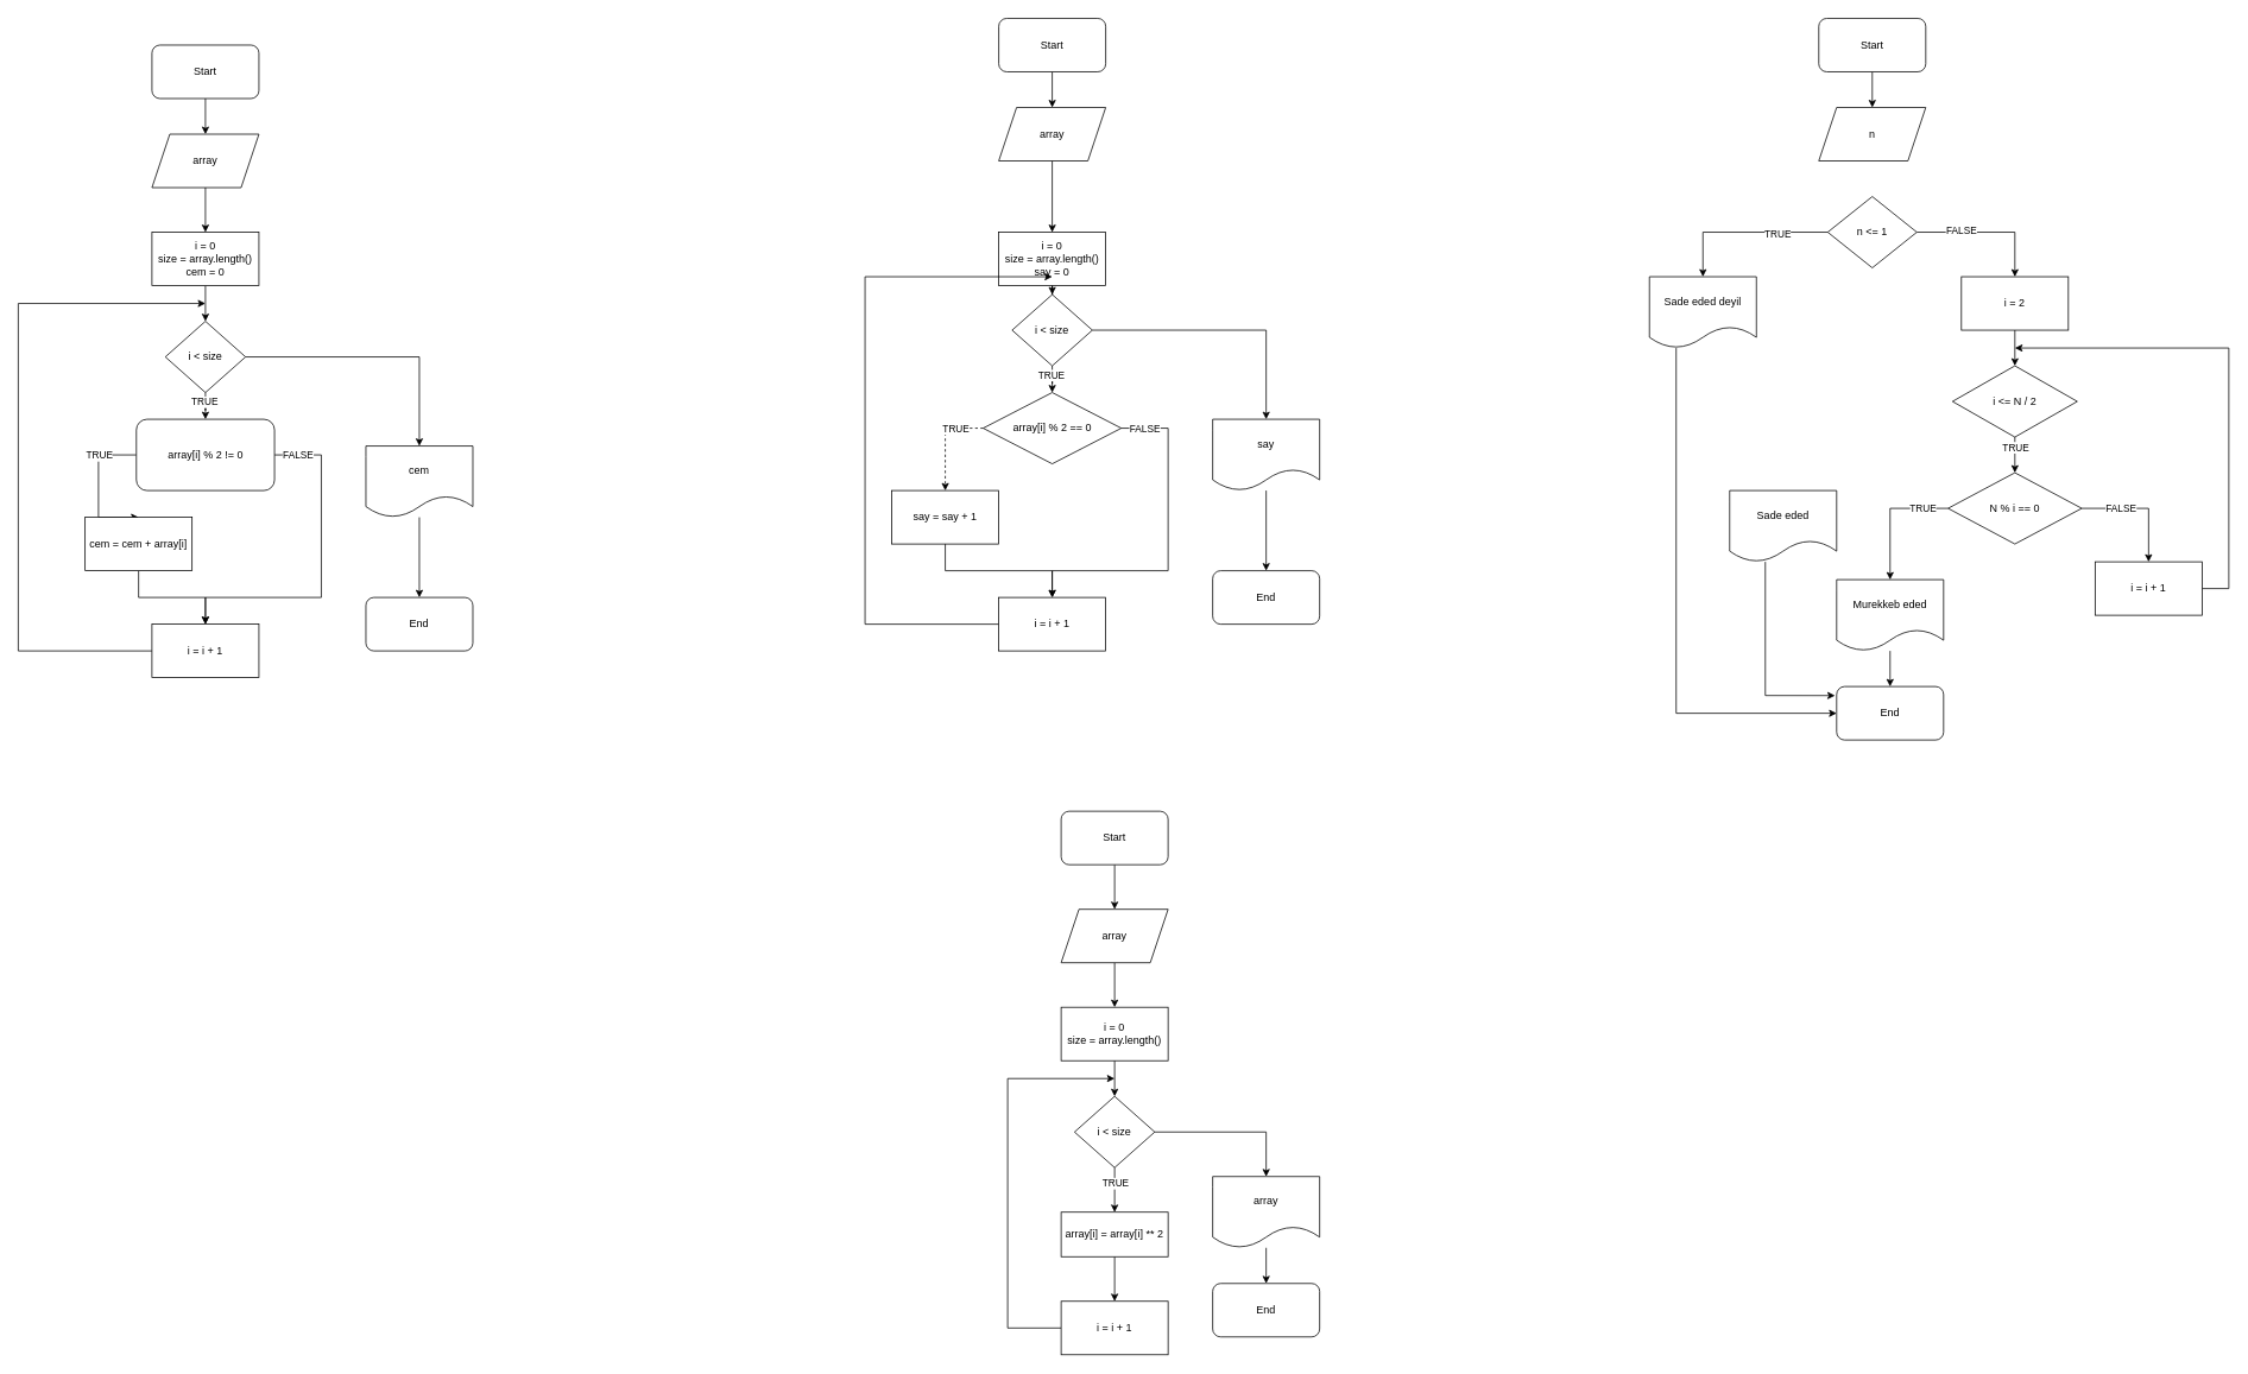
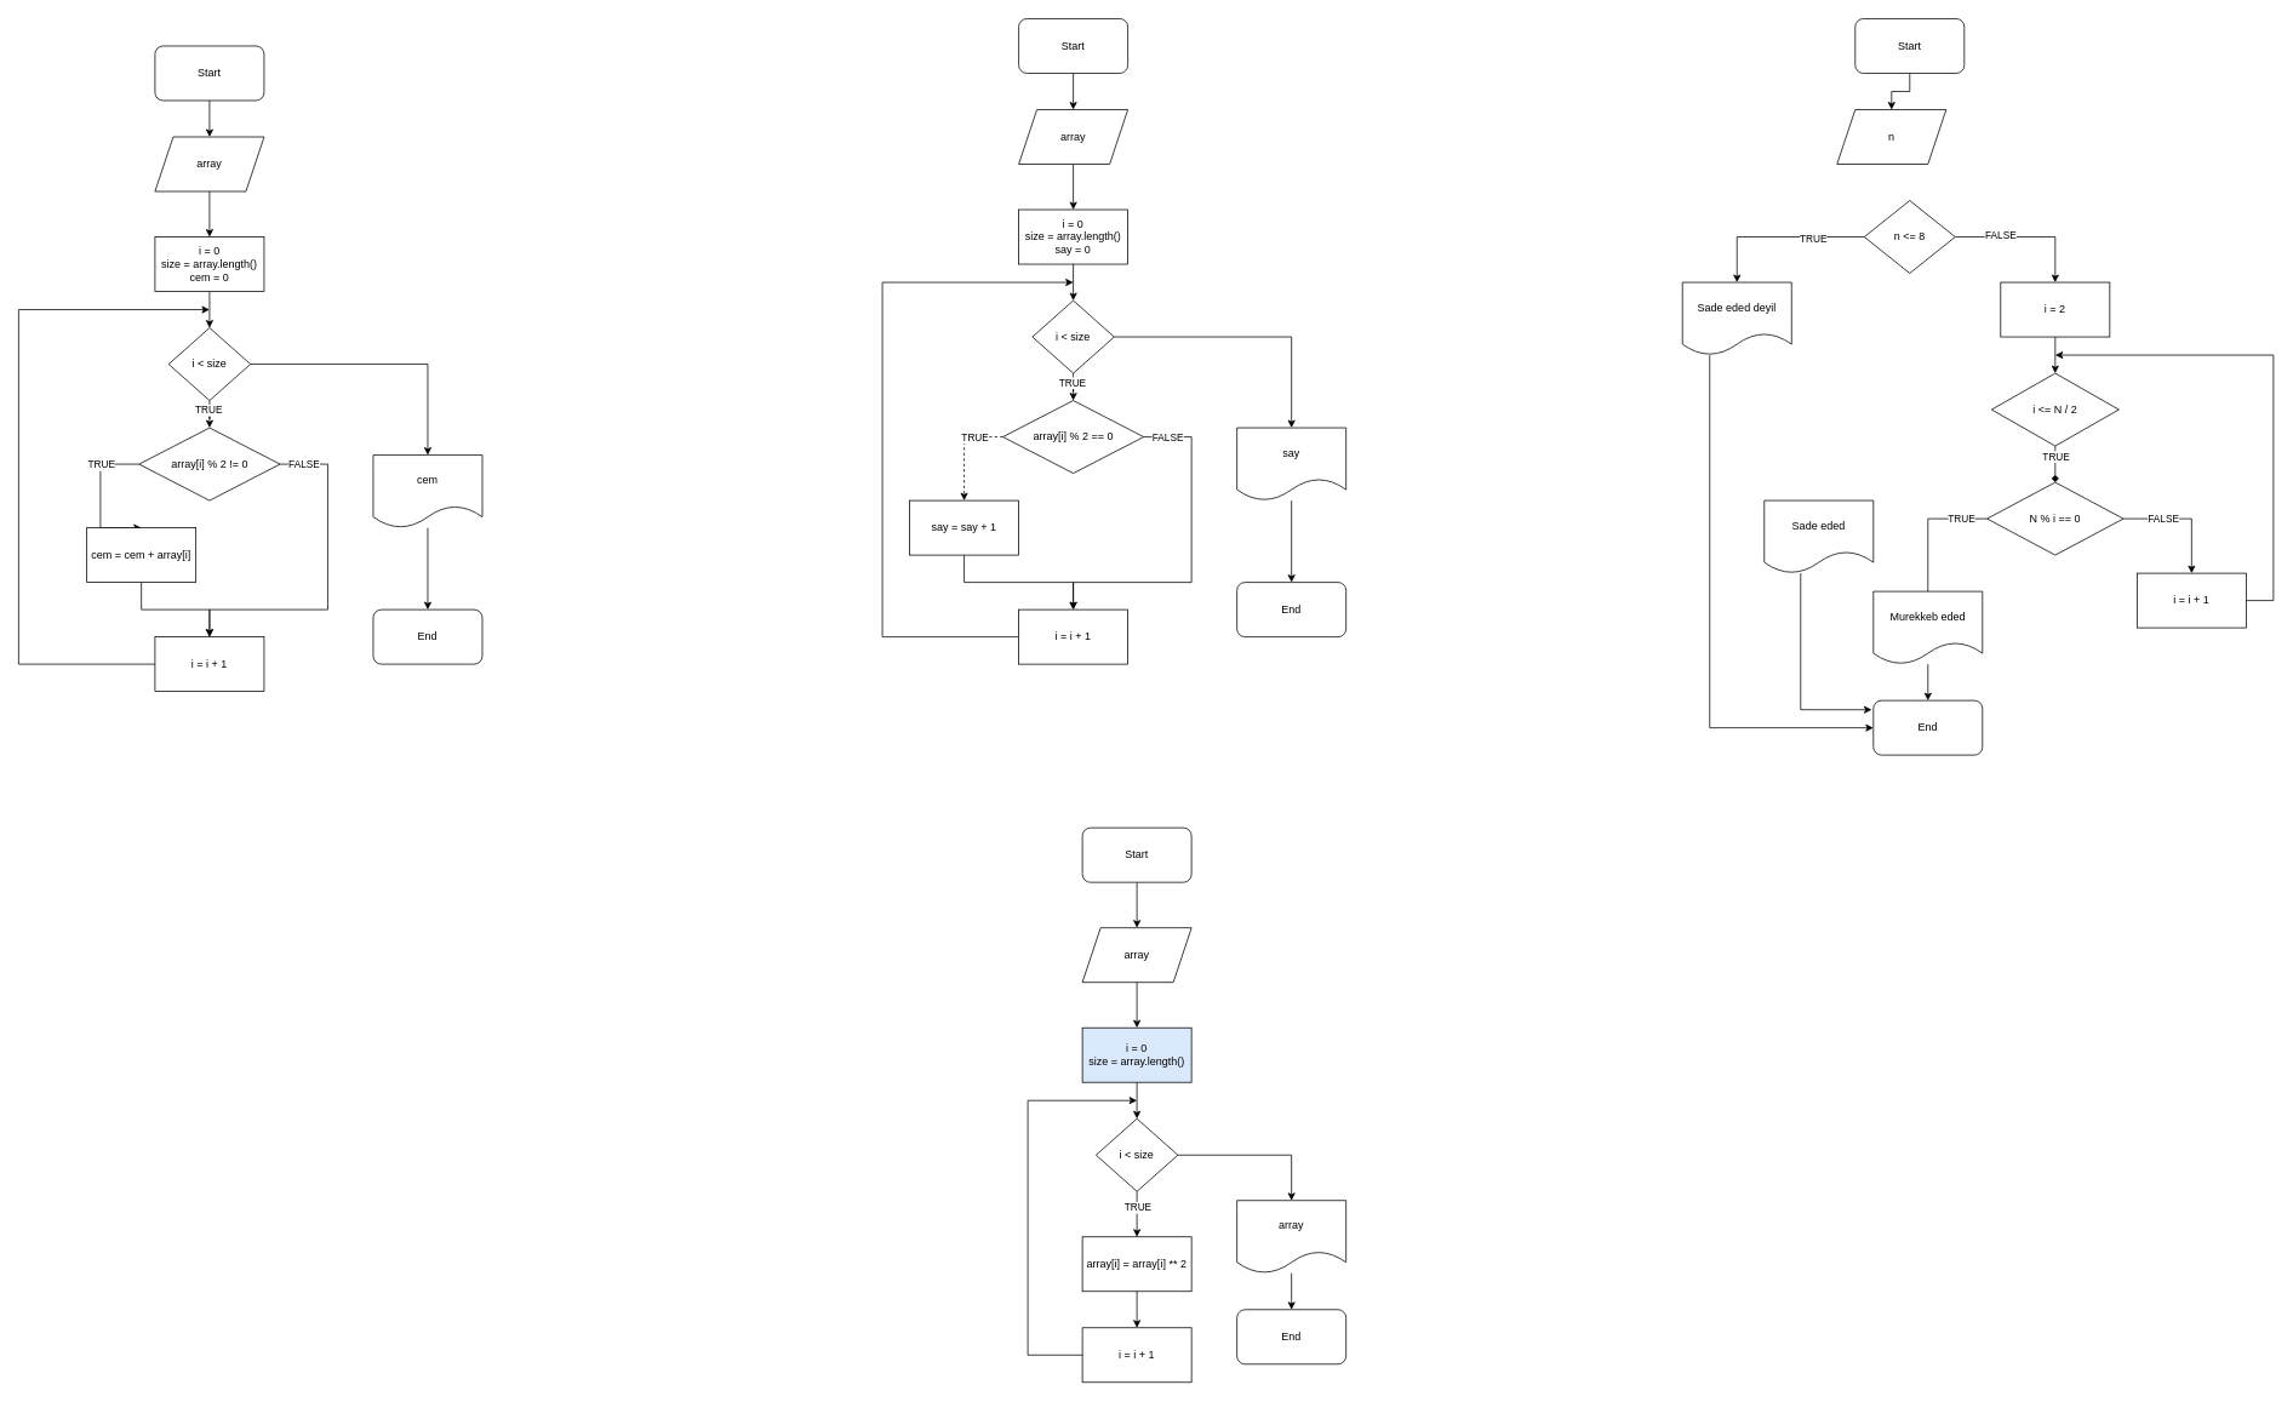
- <mxCell id="48" value="n" style="shape=parallelogram;perimeter=parallelogramPerimeter;whiteSpace=wrap;html=1;fixedSize=1;" vertex="1" parent="1"><mxGeometry x="2040" y="120" width="120" height="60" as="geometry" /></mxCell>
+ <mxCell id="48" value="n" style="shape=parallelogram;perimeter=parallelogramPerimeter;whiteSpace=wrap;html=1;fixedSize=1;" vertex="1" parent="1"><mxGeometry x="2020" y="120" width="120" height="60" as="geometry" /></mxCell>
- <mxCell id="53" value="n &amp;lt;= 1" style="rhombus;whiteSpace=wrap;html=1;" vertex="1" parent="1"><mxGeometry x="2050" y="220" width="100" height="80" as="geometry" /></mxCell>
+ <mxCell id="53" value="n &amp;lt;= 8" style="rhombus;whiteSpace=wrap;html=1;" vertex="1" parent="1"><mxGeometry x="2050" y="220" width="100" height="80" as="geometry" /></mxCell>
- <mxCell id="29" value="i = 0&lt;div&gt;size = array.length()&lt;/div&gt;&lt;div&gt;say = 0&lt;/div&gt;" style="whiteSpace=wrap;html=1;" vertex="1" parent="1"><mxGeometry x="1120" y="260" width="120" height="60" as="geometry" /></mxCell>
+ <mxCell id="29" value="i = 0&lt;div&gt;size = array.length()&lt;/div&gt;&lt;div&gt;say = 0&lt;/div&gt;" style="whiteSpace=wrap;html=1;" vertex="1" parent="1"><mxGeometry x="1120" y="230" width="120" height="60" as="geometry" /></mxCell>
- <mxCell id="16" value="array[i] % 2 != 0" style="whiteSpace=wrap;html=1;rounded=1;" vertex="1" parent="1"><mxGeometry x="152.5" y="470" width="155" height="80" as="geometry" /></mxCell>
+ <mxCell id="16" value="array[i] % 2 != 0" style="rhombus;whiteSpace=wrap;html=1;" vertex="1" parent="1"><mxGeometry x="152.5" y="470" width="155" height="80" as="geometry" /></mxCell>
- <mxCell id="58" value="" style="edgeStyle=orthogonalEdgeStyle;rounded=0;orthogonalLoop=1;jettySize=auto;html=1;" edge="1" parent="1" source="60" target="65"><mxGeometry relative="1" as="geometry" /></mxCell>
+ <mxCell id="58" value="" style="edgeStyle=orthogonalEdgeStyle;rounded=0;orthogonalLoop=1;jettySize=auto;html=1;endArrow=diamond;" edge="1" parent="1" source="60" target="65"><mxGeometry relative="1" as="geometry" /></mxCell>
- <mxCell id="61" value="" style="edgeStyle=orthogonalEdgeStyle;rounded=0;orthogonalLoop=1;jettySize=auto;html=1;" edge="1" parent="1" source="65" target="67"><mxGeometry relative="1" as="geometry" /></mxCell>
+ <mxCell id="61" value="" style="edgeStyle=orthogonalEdgeStyle;rounded=0;orthogonalLoop=1;jettySize=auto;html=1;endArrow=none;" edge="1" parent="1" source="65" target="67"><mxGeometry relative="1" as="geometry" /></mxCell>
- <mxCell id="78" value="i = 0&lt;div&gt;size = array.length()&lt;/div&gt;" style="whiteSpace=wrap;html=1;" vertex="1" parent="1"><mxGeometry x="1190" y="1130" width="120" height="60" as="geometry" /></mxCell>
+ <mxCell id="78" value="i = 0&lt;div&gt;size = array.length()&lt;/div&gt;" style="whiteSpace=wrap;html=1;fillColor=#dae8fc;" vertex="1" parent="1"><mxGeometry x="1190" y="1130" width="120" height="60" as="geometry" /></mxCell>
- <mxCell id="84" value="array[i] = array[i] ** 2" style="whiteSpace=wrap;html=1;" vertex="1" parent="1"><mxGeometry x="1190" y="1360" width="120" height="50" as="geometry" /></mxCell>
+ <mxCell id="84" value="array[i] = array[i] ** 2" style="whiteSpace=wrap;html=1;" vertex="1" parent="1"><mxGeometry x="1190" y="1360" width="120" height="60" as="geometry" /></mxCell>
